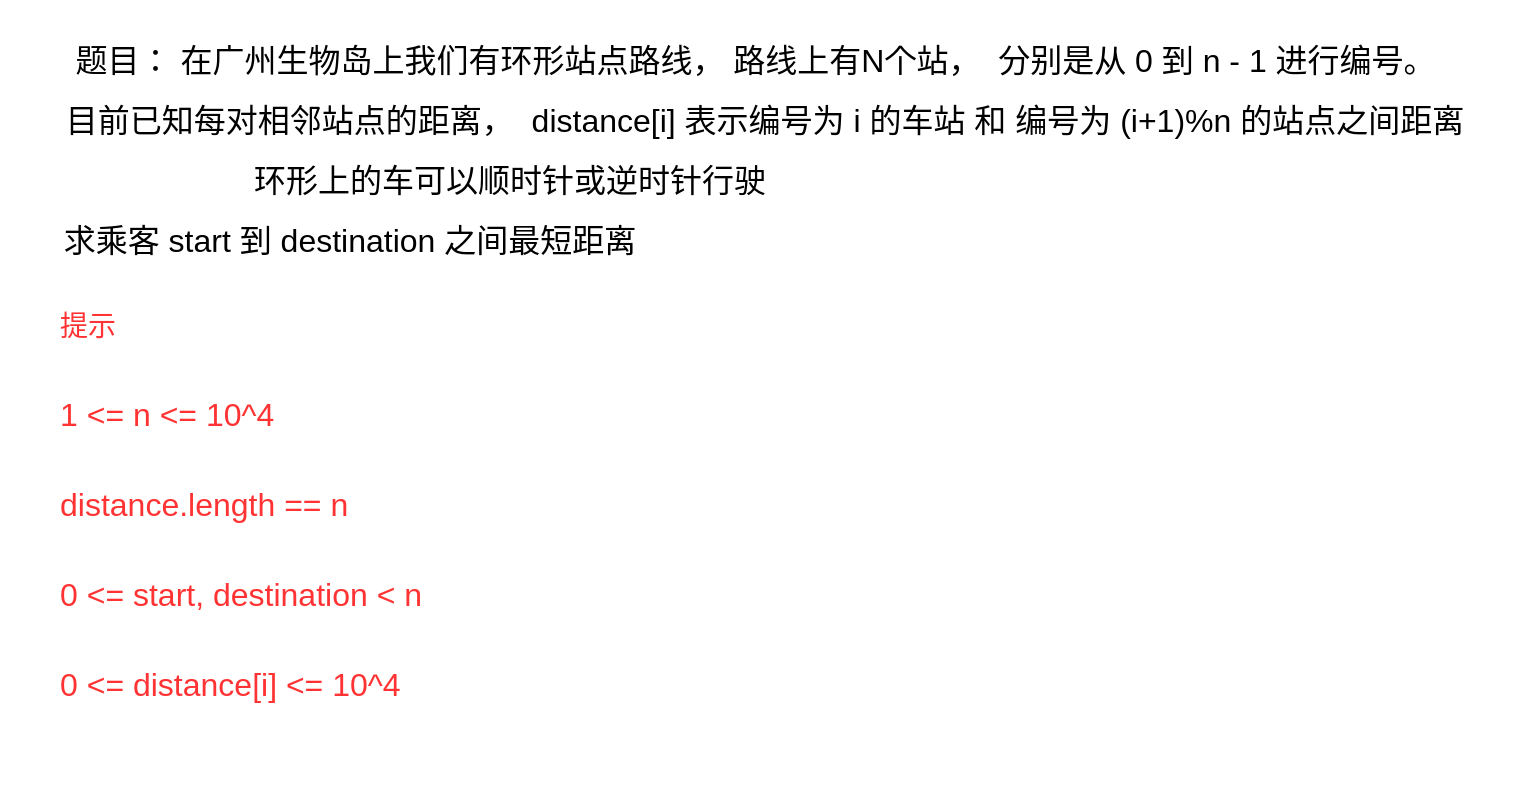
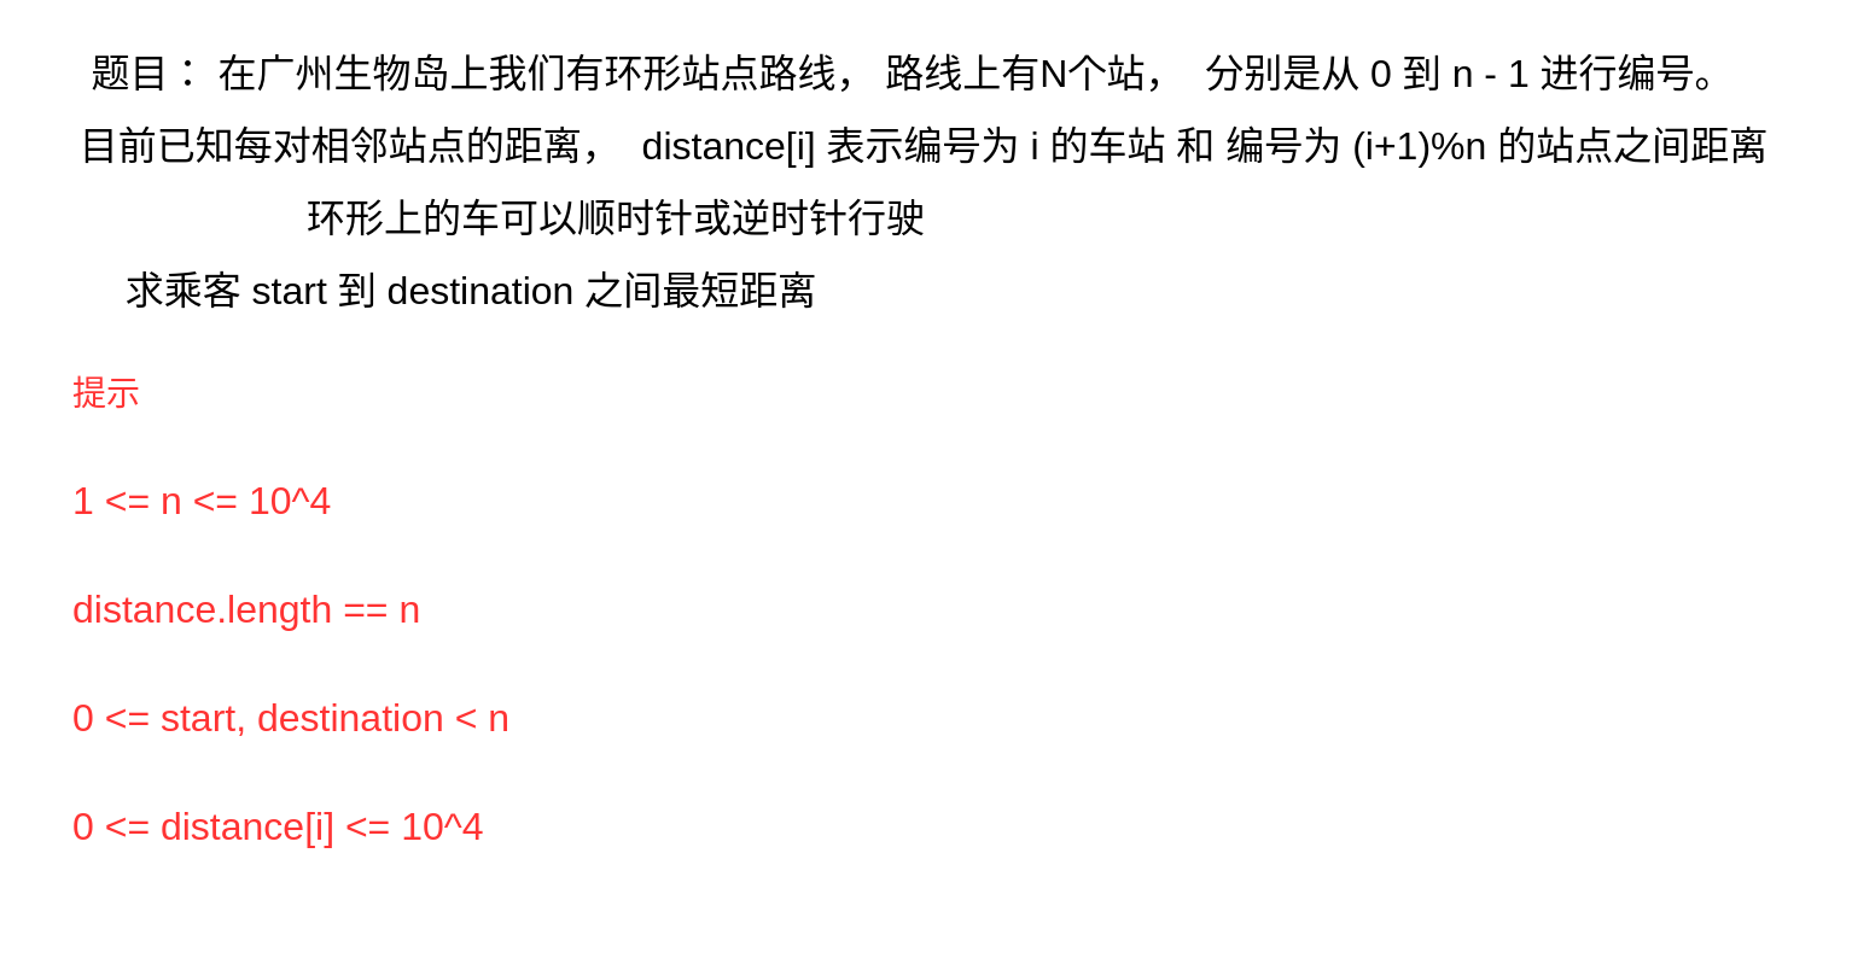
- <mxCell id="3" value="&lt;font style=&quot;font-size: 16px&quot;&gt;求乘客 start 到 destination 之间最短距离&lt;/font&gt;" style="text;html=1;strokeColor=none;fillColor=none;align=center;verticalAlign=middle;whiteSpace=wrap;rounded=0;" vertex="1" parent="1"><mxGeometry x="25" y="110" width="300" height="20" as="geometry" /></mxCell>
+ <mxCell id="3" value="&lt;font style=&quot;font-size: 16px&quot;&gt;求乘客 start 到 destination 之间最短距离&lt;/font&gt;" style="text;html=1;strokeColor=none;fillColor=none;align=center;verticalAlign=middle;whiteSpace=wrap;rounded=0;" vertex="1" parent="1"><mxGeometry x="45" y="110" width="300" height="20" as="geometry" /></mxCell>
